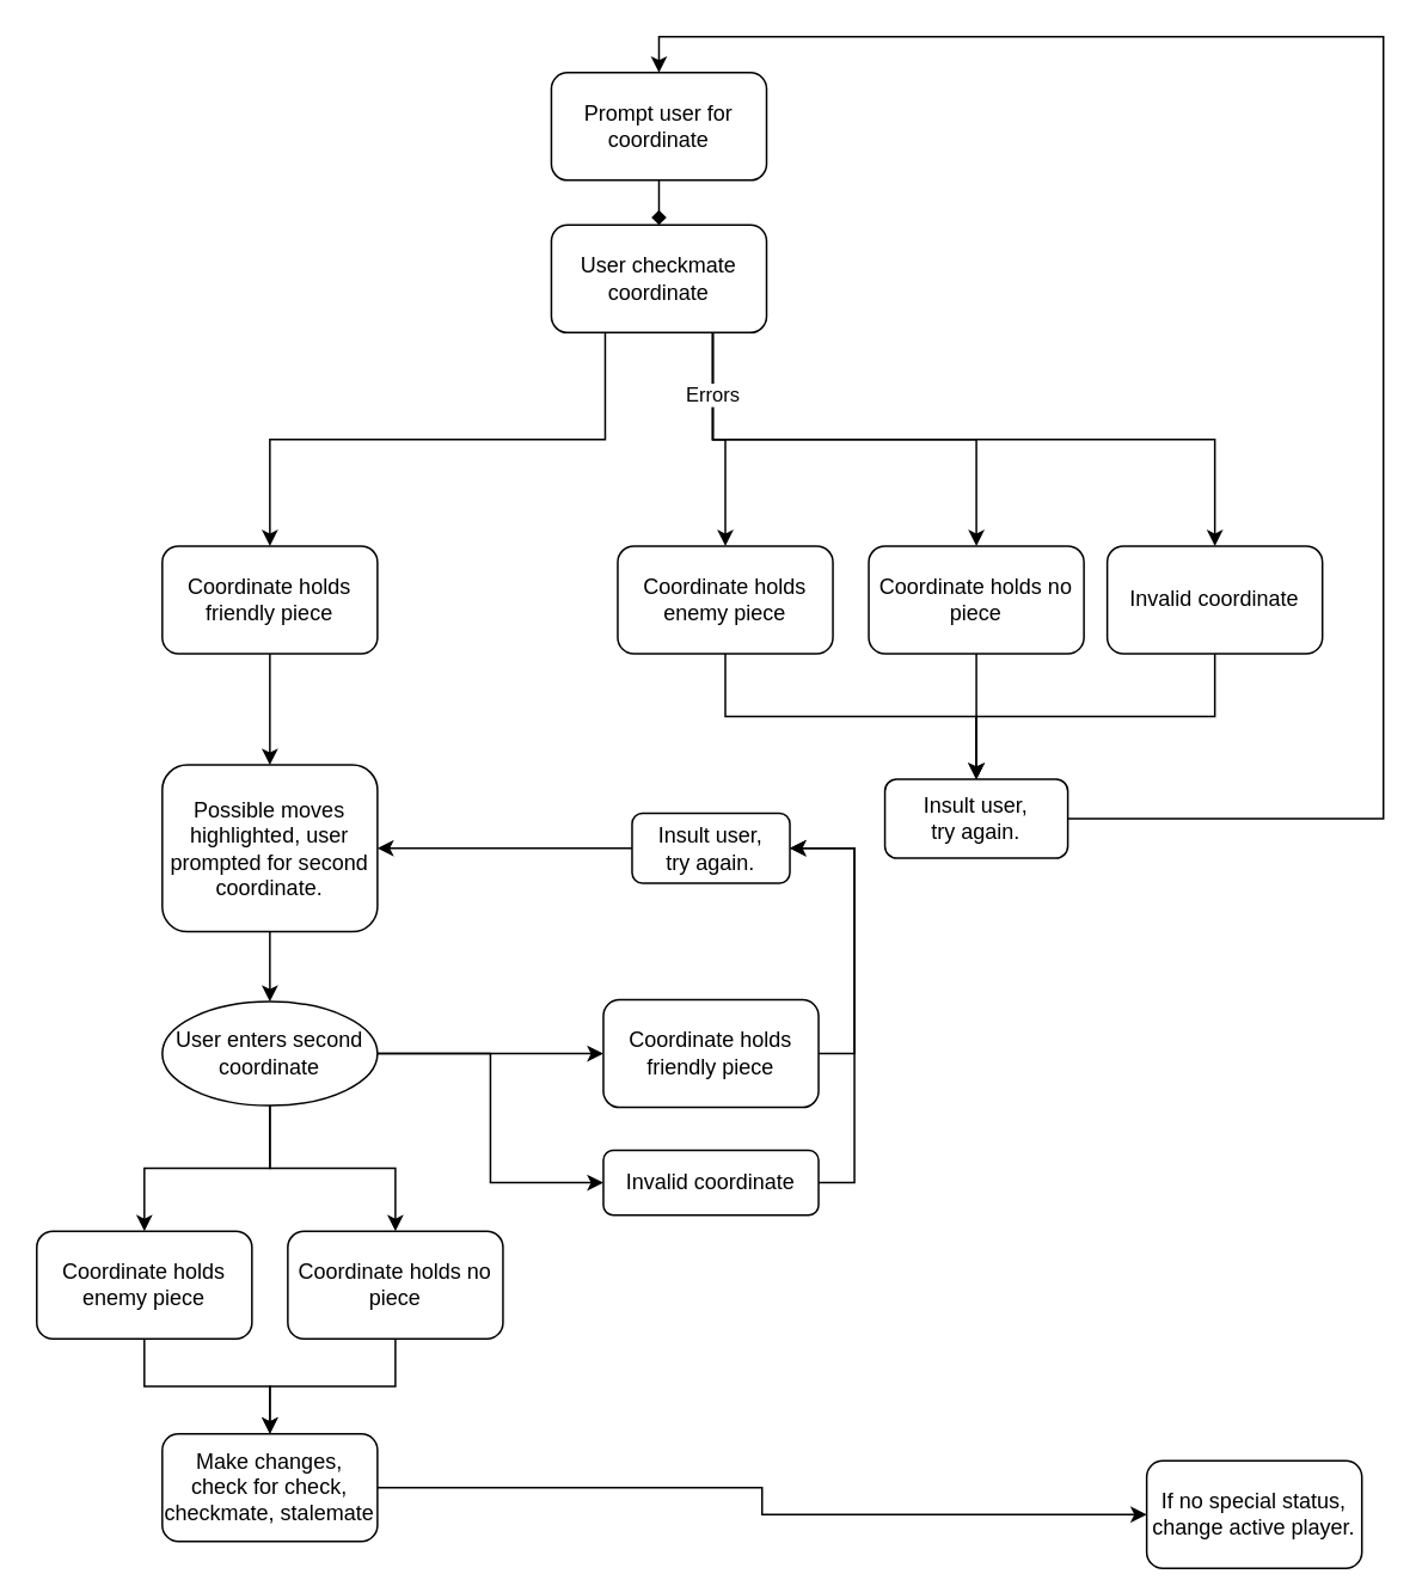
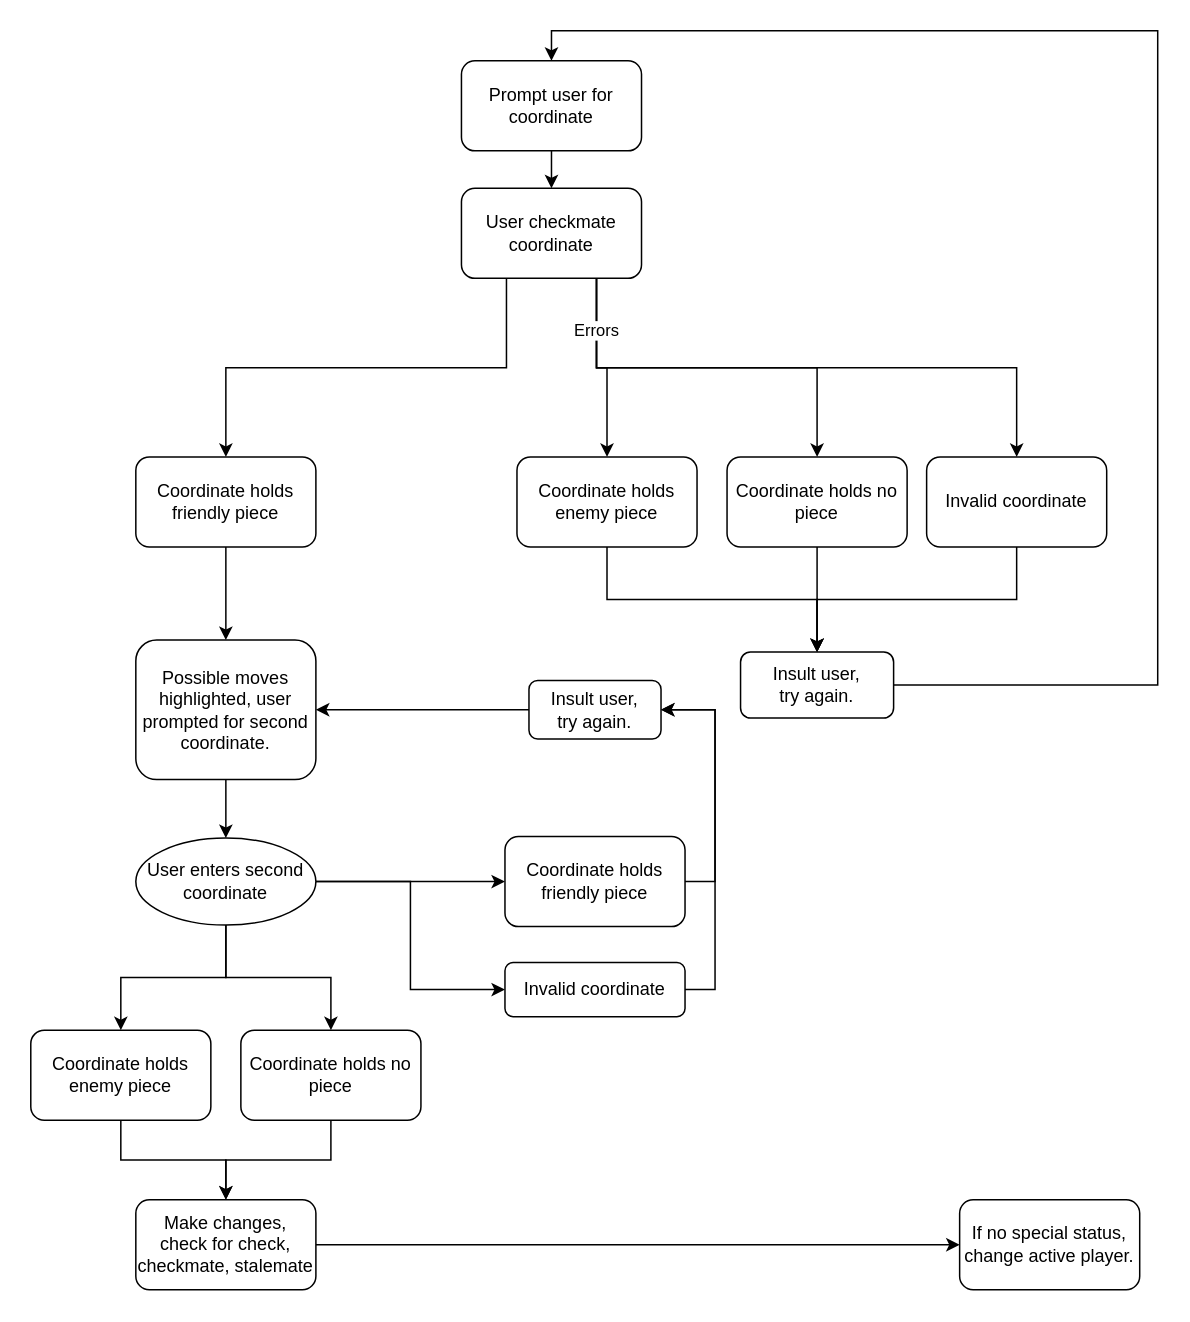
- <mxCell id="19" style="edgeStyle=orthogonalEdgeStyle;rounded=0;orthogonalLoop=1;jettySize=auto;html=1;exitX=0.5;exitY=1;exitDx=0;exitDy=0;entryX=0.5;entryY=0;entryDx=0;entryDy=0;endArrow=diamond;" edge="1" parent="1" source="20" target="6"><mxGeometry relative="1" as="geometry" /></mxCell>
+ <mxCell id="19" style="edgeStyle=orthogonalEdgeStyle;rounded=0;orthogonalLoop=1;jettySize=auto;html=1;exitX=0.5;exitY=1;exitDx=0;exitDy=0;entryX=0.5;entryY=0;entryDx=0;entryDy=0;" edge="1" parent="1" source="20" target="6"><mxGeometry relative="1" as="geometry" /></mxCell>
- <mxCell id="38" value="If no special status,&lt;br&gt;change active player." style="rounded=1;whiteSpace=wrap;html=1;" vertex="1" parent="1"><mxGeometry x="639" y="814" width="120" height="60" as="geometry" /></mxCell>
+ <mxCell id="38" value="If no special status,&lt;br&gt;change active player." style="rounded=1;whiteSpace=wrap;html=1;" vertex="1" parent="1"><mxGeometry x="639" y="799" width="120" height="60" as="geometry" /></mxCell>
